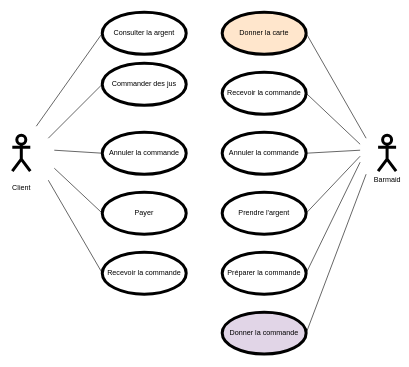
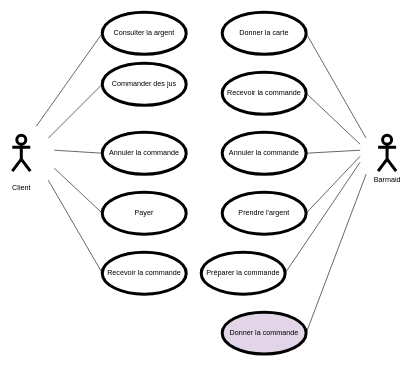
- <mxCell id="15" value="Donner la carte" style="ellipse;whiteSpace=wrap;html=1;strokeWidth=5;fillColor=#ffe6cc;" parent="1" vertex="1"><mxGeometry x="370" y="20" width="140" height="70" as="geometry" /></mxCell>
+ <mxCell id="15" value="Donner la carte" style="ellipse;whiteSpace=wrap;html=1;strokeWidth=5;" parent="1" vertex="1"><mxGeometry x="370" y="20" width="140" height="70" as="geometry" /></mxCell>
- <mxCell id="13" value="Préparer la commande" style="ellipse;whiteSpace=wrap;html=1;strokeWidth=5;" parent="1" vertex="1"><mxGeometry x="370" y="420" width="140" height="70" as="geometry" /></mxCell>
+ <mxCell id="13" value="Préparer la commande" style="ellipse;whiteSpace=wrap;html=1;strokeWidth=5;" parent="1" vertex="1"><mxGeometry x="335" y="420" width="140" height="70" as="geometry" /></mxCell>
